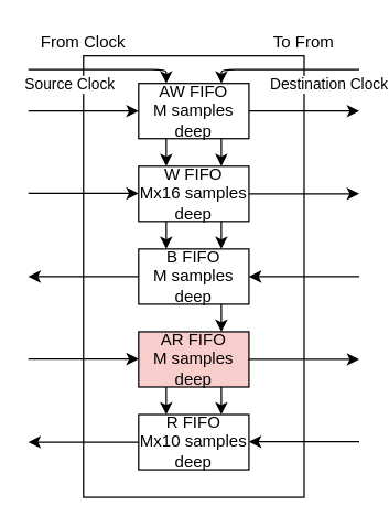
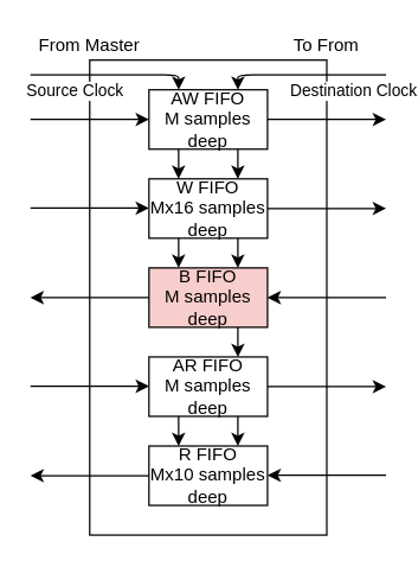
- <mxCell id="18" value="From Clock" style="text;html=1;strokeColor=none;fillColor=none;align=center;verticalAlign=middle;whiteSpace=wrap;rounded=0;" vertex="1" parent="1"><mxGeometry x="20" width="80" height="20" as="geometry" y="20" /></mxCell>
+ <mxCell id="18" value="From Master" style="text;html=1;strokeColor=none;fillColor=none;align=center;verticalAlign=middle;whiteSpace=wrap;rounded=0;" vertex="1" parent="1"><mxGeometry x="20" width="80" height="20" as="geometry" y="20" /></mxCell>
- <mxCell id="8" value="B FIFO&lt;br&gt;M samples deep" style="rounded=0;whiteSpace=wrap;html=1;" vertex="1" parent="1"><mxGeometry x="100" y="180" width="80" height="40" as="geometry" /></mxCell>
+ <mxCell id="8" value="B FIFO&lt;br&gt;M samples deep" style="rounded=0;whiteSpace=wrap;html=1;fillColor=#f8cecc;" vertex="1" parent="1"><mxGeometry x="100" y="180" width="80" height="40" as="geometry" /></mxCell>
- <mxCell id="10" value="AR FIFO&lt;br&gt;M samples deep" style="rounded=0;whiteSpace=wrap;html=1;fillColor=#f8cecc;" vertex="1" parent="1"><mxGeometry x="100" y="240" width="80" height="40" as="geometry" /></mxCell>
+ <mxCell id="10" value="AR FIFO&lt;br&gt;M samples deep" style="rounded=0;whiteSpace=wrap;html=1;" vertex="1" parent="1"><mxGeometry x="100" y="240" width="80" height="40" as="geometry" /></mxCell>
